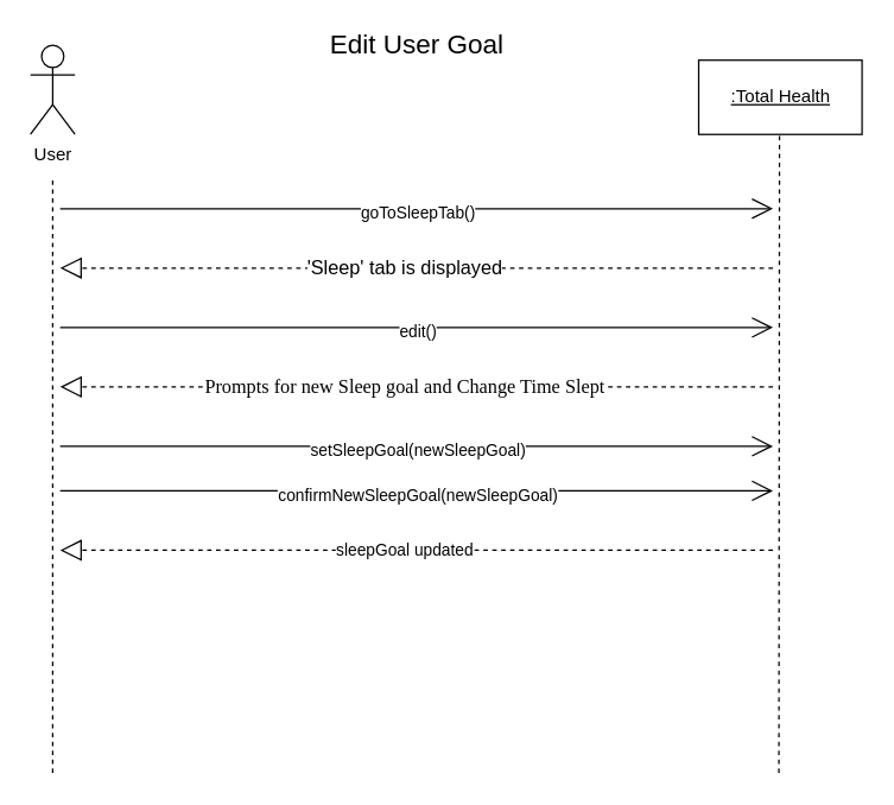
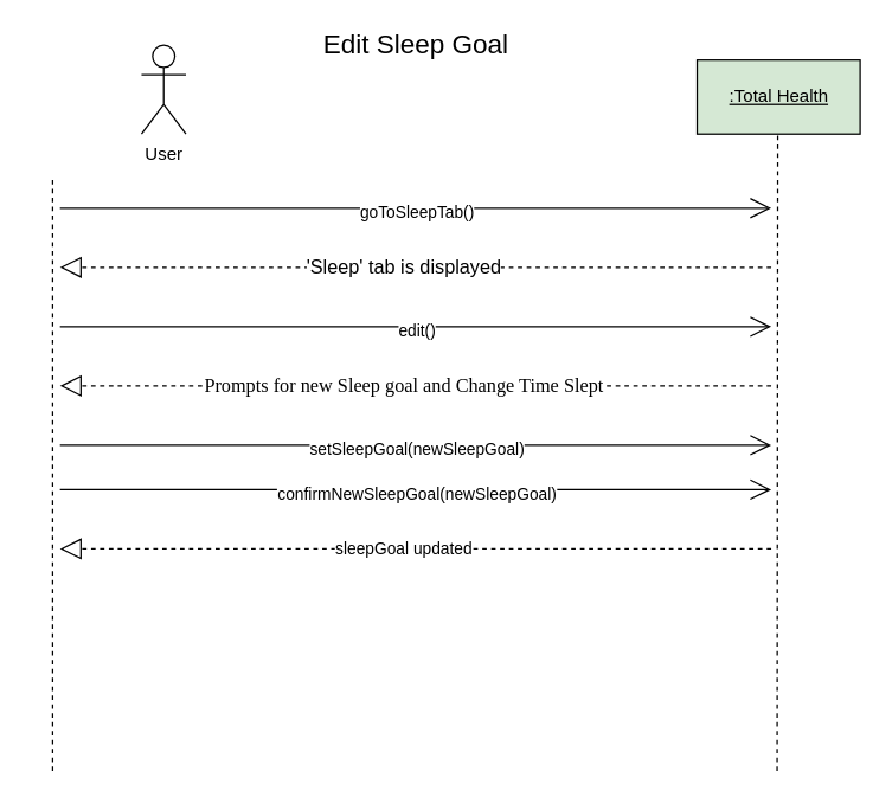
- <mxCell id="20" value="&lt;font style=&quot;font-size: 18px&quot;&gt;Edit User Goal&lt;/font&gt;" style="text;html=1;resizable=0;autosize=1;align=center;verticalAlign=middle;points=[];fillColor=none;strokeColor=none;rounded=0;" parent="1" vertex="1"><mxGeometry x="210" y="20" width="140" height="20" as="geometry" /></mxCell>
+ <mxCell id="20" value="&lt;font style=&quot;font-size: 18px&quot;&gt;Edit Sleep Goal&lt;/font&gt;" style="text;html=1;resizable=0;autosize=1;align=center;verticalAlign=middle;points=[];fillColor=none;strokeColor=none;rounded=0;" parent="1" vertex="1"><mxGeometry x="210" y="20" width="140" height="20" as="geometry" /></mxCell>
- <mxCell id="2" value="User" style="shape=umlActor;verticalLabelPosition=bottom;verticalAlign=top;html=1;" parent="1" vertex="1"><mxGeometry x="20" y="30" width="30" height="60" as="geometry" /></mxCell>
+ <mxCell id="2" value="User" style="shape=umlActor;verticalLabelPosition=bottom;verticalAlign=top;html=1;" parent="1" vertex="1"><mxGeometry x="95" y="30" width="30" height="60" as="geometry" /></mxCell>
- <mxCell id="3" value="&lt;u&gt;:Total Health&lt;/u&gt;" style="html=1;" parent="1" vertex="1"><mxGeometry x="470" y="40" width="110" height="50" as="geometry" /></mxCell>
+ <mxCell id="3" value="&lt;u&gt;:Total Health&lt;/u&gt;" style="html=1;fillColor=#d5e8d4;" parent="1" vertex="1"><mxGeometry x="470" y="40" width="110" height="50" as="geometry" /></mxCell>
